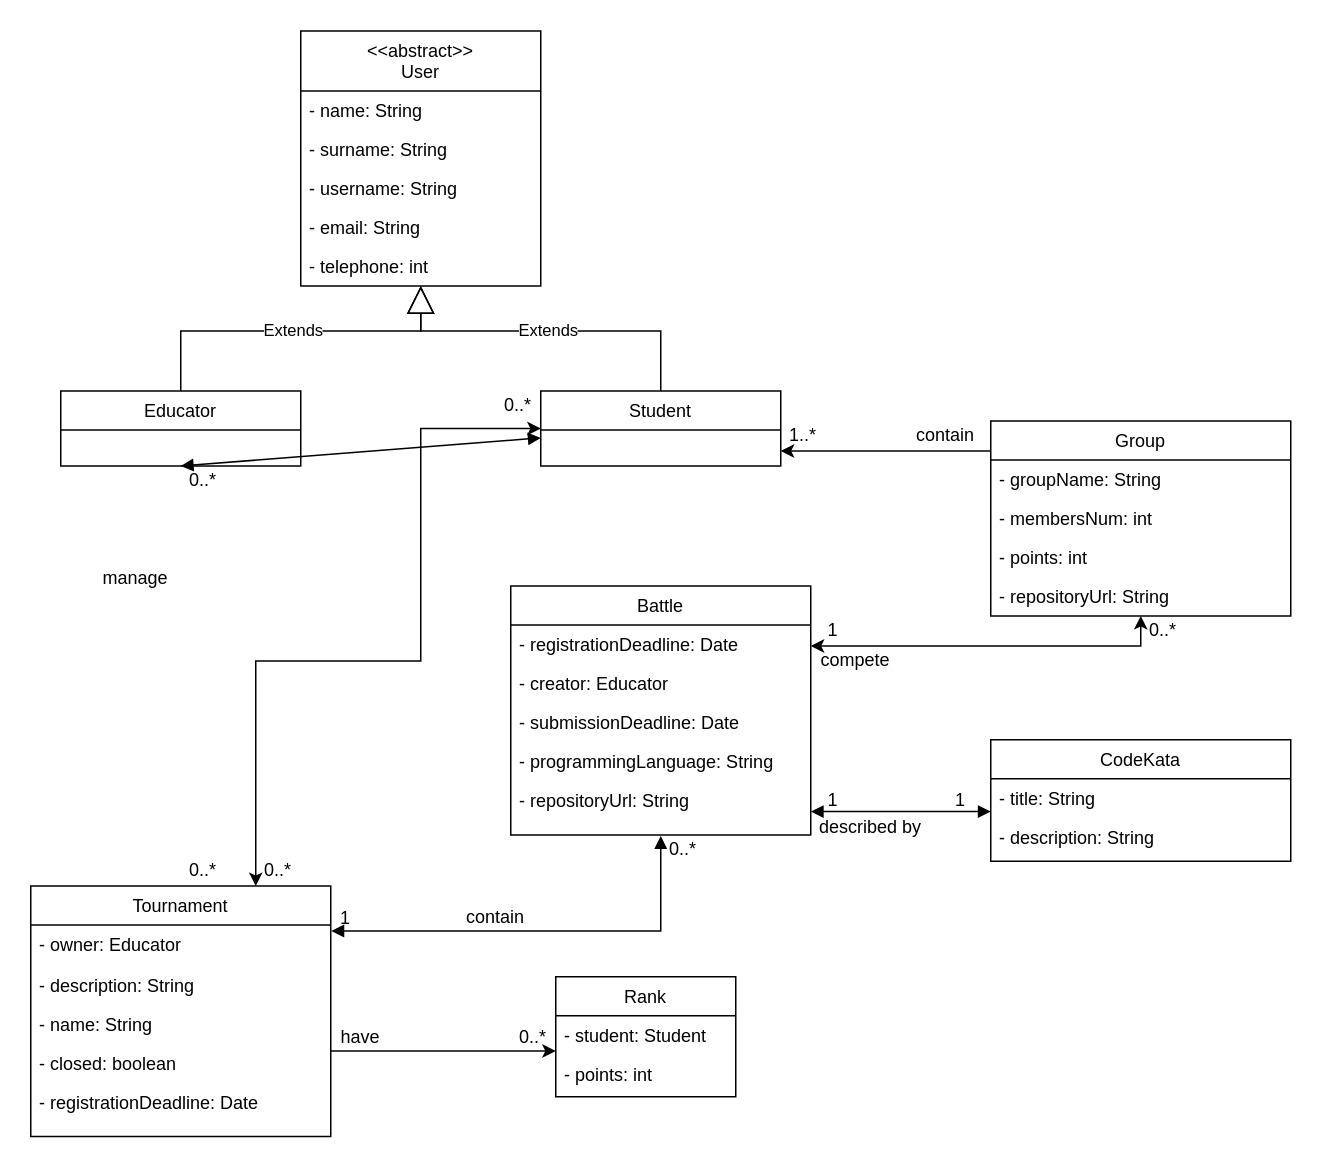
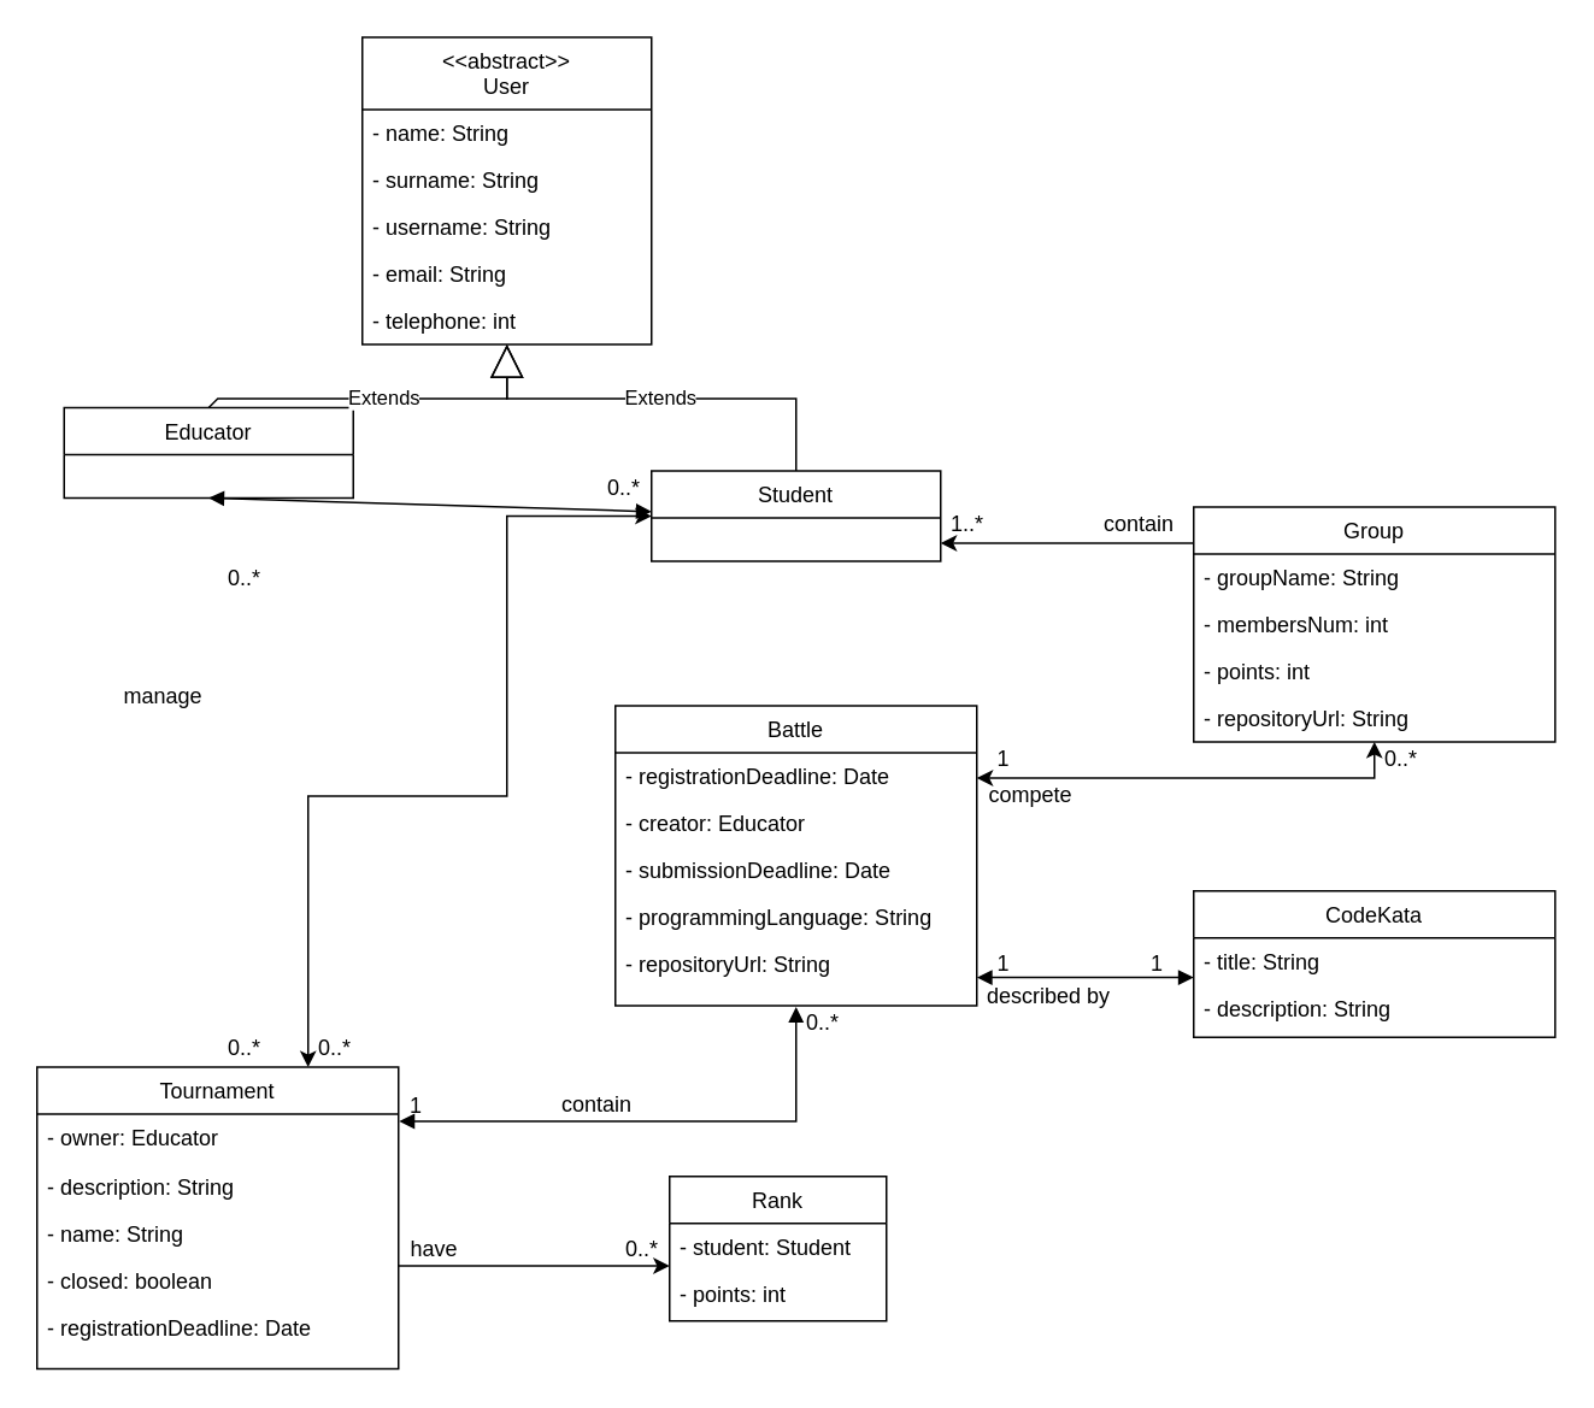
- <mxCell id="3" value="Educator" style="swimlane;fontStyle=0;align=center;verticalAlign=top;childLayout=stackLayout;horizontal=1;startSize=26;horizontalStack=0;resizeParent=1;resizeLast=0;collapsible=0;marginBottom=0;rounded=0;shadow=0;strokeWidth=1;" vertex="1" parent="1"><mxGeometry x="40" y="260" width="160" height="50" as="geometry"><mxRectangle x="130" y="380" width="160" height="26" as="alternateBounds" /></mxGeometry></mxCell>
+ <mxCell id="3" value="Educator" style="swimlane;fontStyle=0;align=center;verticalAlign=top;childLayout=stackLayout;horizontal=1;startSize=26;horizontalStack=0;resizeParent=1;resizeLast=0;collapsible=0;marginBottom=0;rounded=0;shadow=0;strokeWidth=1;" vertex="1" parent="1"><mxGeometry x="35" y="225" width="160" height="50" as="geometry"><mxRectangle x="130" y="380" width="160" height="26" as="alternateBounds" /></mxGeometry></mxCell>
